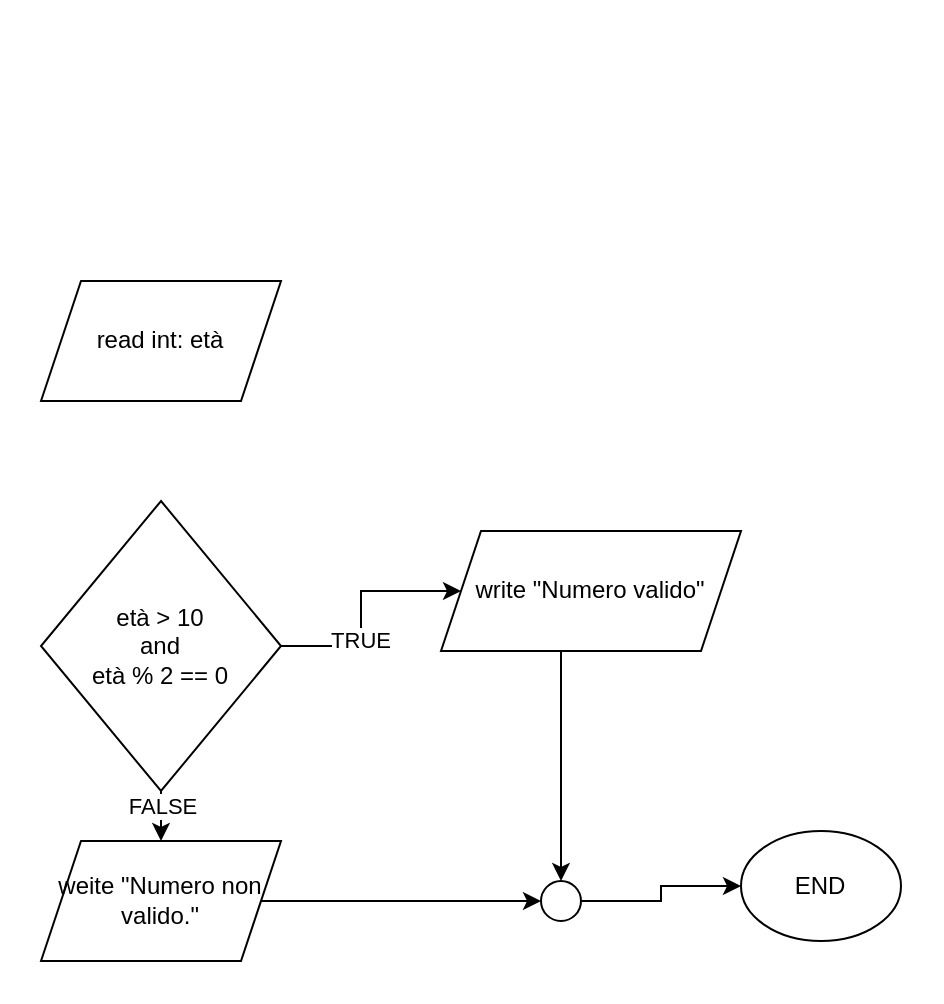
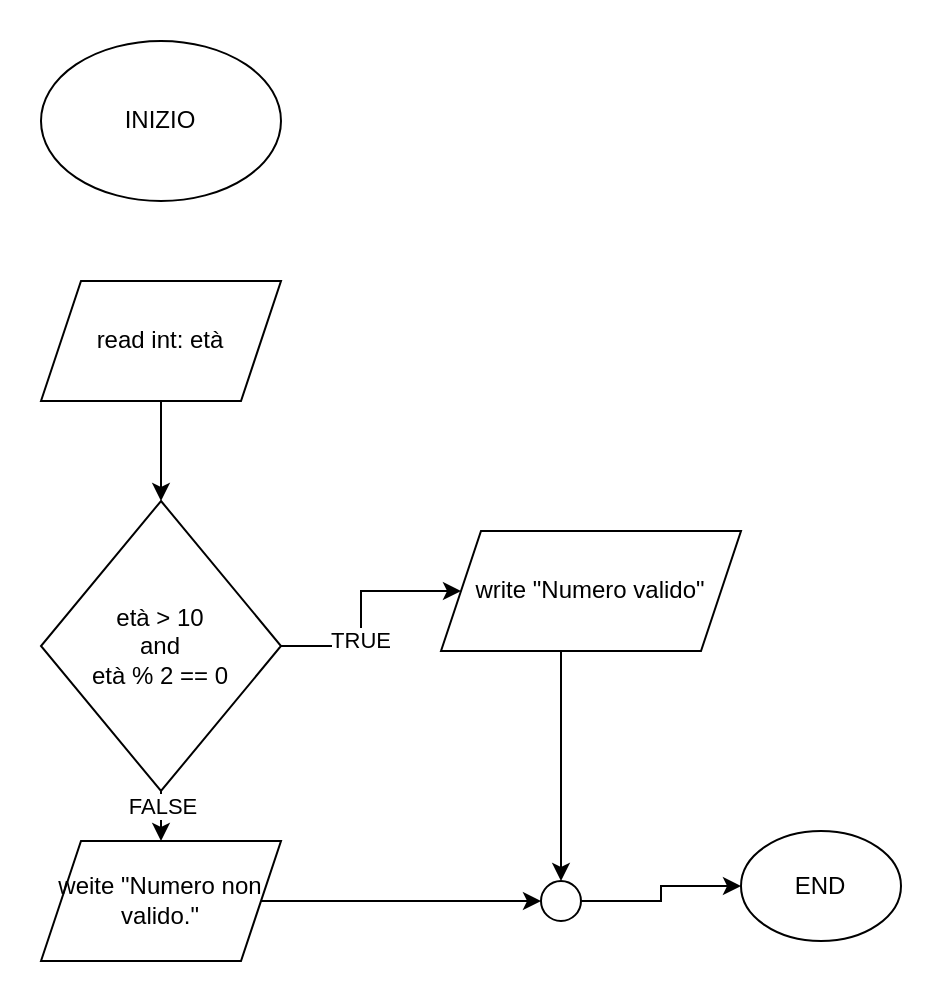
+ <mxCell id="2" value="&lt;font style=&quot;vertical-align: inherit;&quot;&gt;&lt;font style=&quot;vertical-align: inherit;&quot;&gt;INIZIO&lt;/font&gt;&lt;/font&gt;" style="ellipse;whiteSpace=wrap;html=1;" parent="1" vertex="1"><mxGeometry x="20" width="120" height="80" as="geometry" y="20" /></mxCell>
+ <mxCell id="3" value="" style="edgeStyle=orthogonalEdgeStyle;rounded=0;orthogonalLoop=1;jettySize=auto;html=1;" edge="1" parent="1" source="4" target="9"><mxGeometry relative="1" as="geometry" /></mxCell>
